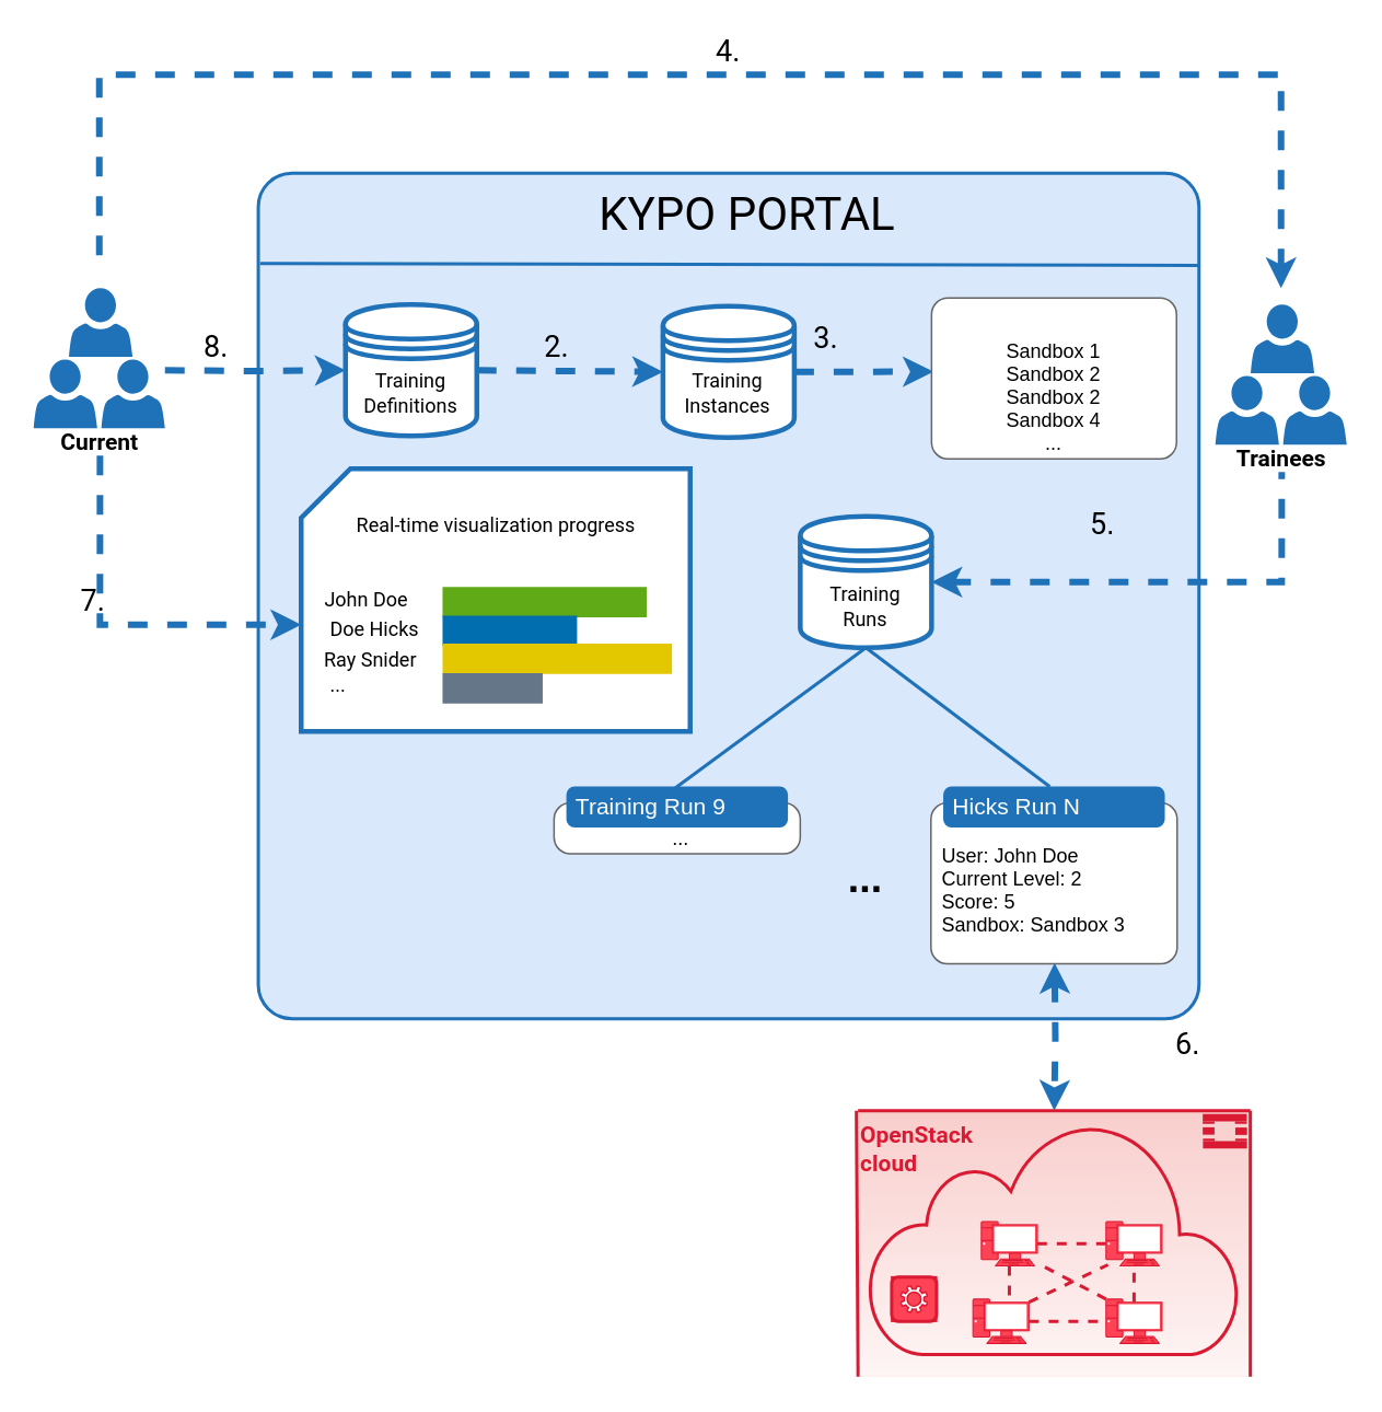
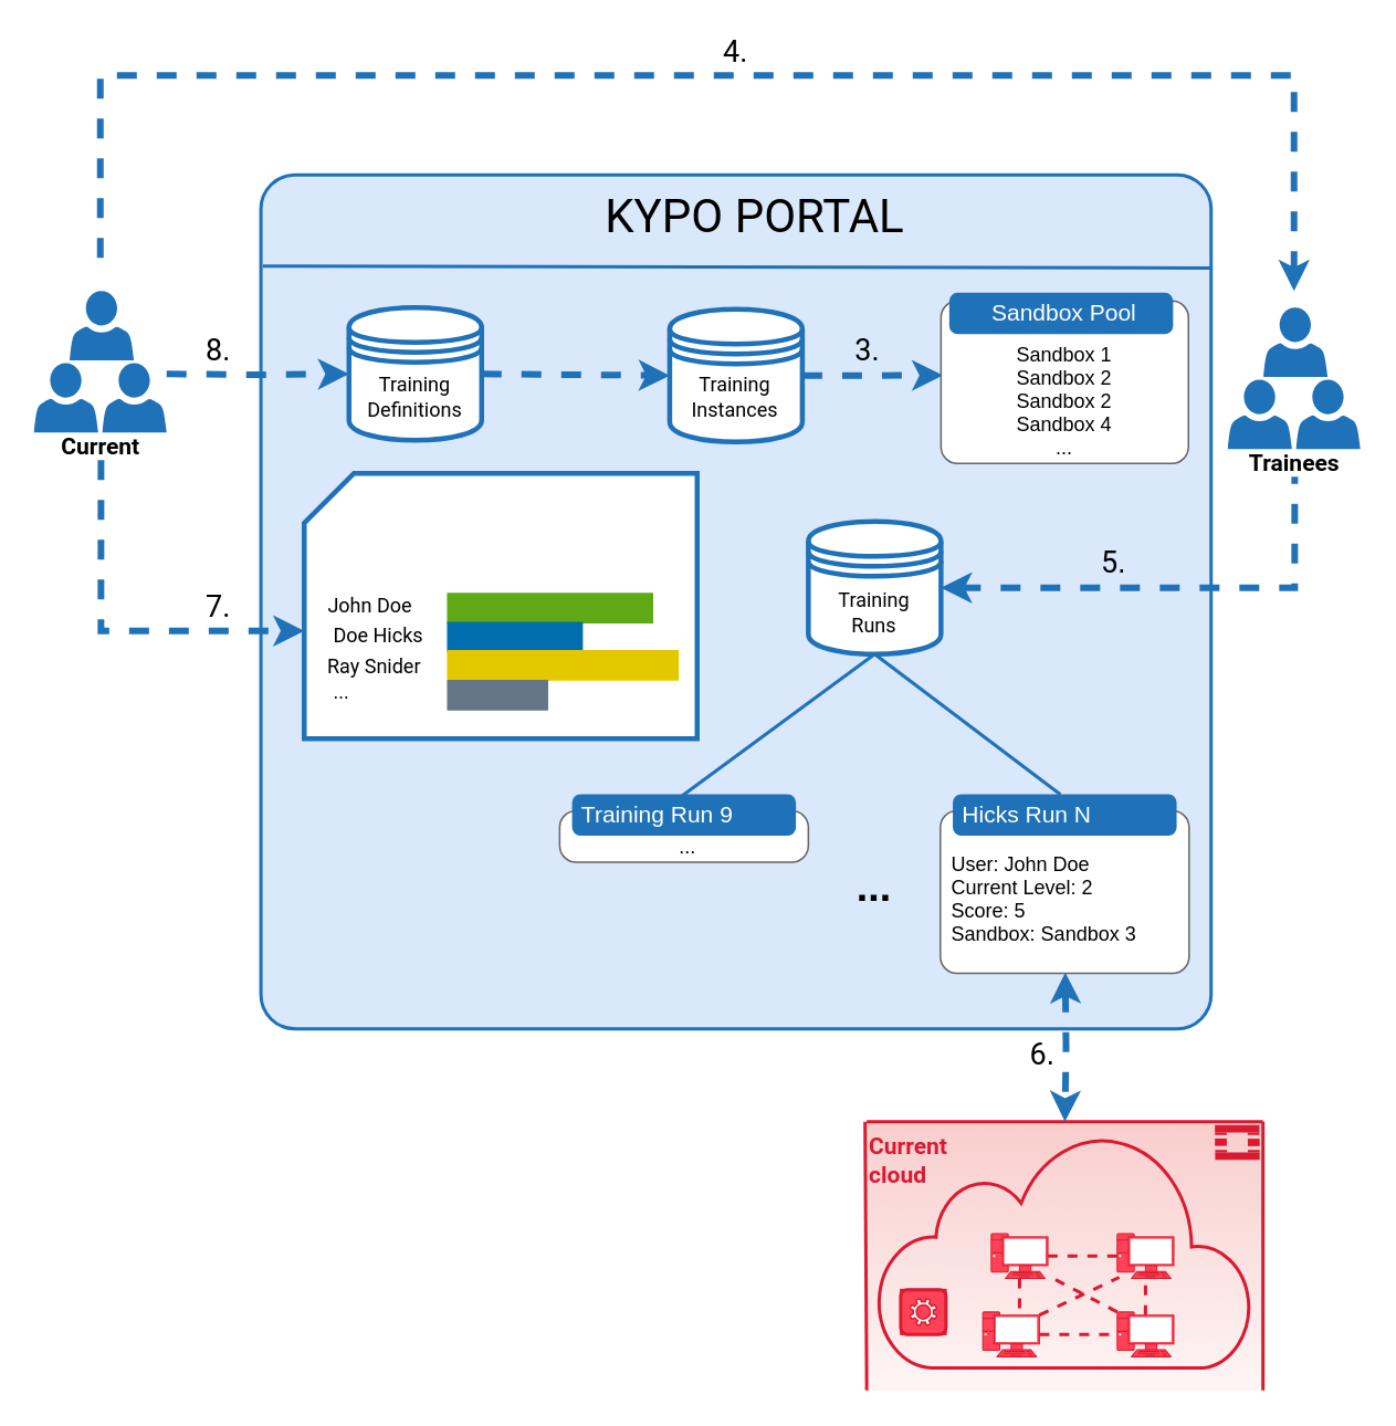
+ <mxCell id="43" value="Sandbox Pool" style="shape=rect;strokeColor=none;strokeWidth=1;dashed=0;rounded=1;arcSize=20;fontColor=#ffffff;fontSize=14;spacing=2;spacingTop=-2;align=center;autosize=1;spacingLeft=4;resizeWidth=0;resizeHeight=0;perimeter=none;labelBorderColor=none;labelBackgroundColor=none;fillColor=#2072B8;" parent="42" vertex="1"><mxGeometry x="5" y="5" width="135" height="25" as="geometry" /></mxCell>
- <mxCell id="33" value="&lt;font style=&quot;font-size: 18px&quot; face=&quot;Roboto&quot;&gt;3.&lt;/font&gt; " style="text;html=1;strokeColor=none;fillColor=none;align=center;verticalAlign=middle;whiteSpace=wrap;rounded=0;" parent="1" vertex="1"><mxGeometry x="491.12" y="195" width="23.75" height="20" as="geometry" /></mxCell>
+ <mxCell id="33" value="&lt;font style=&quot;font-size: 18px&quot; face=&quot;Roboto&quot;&gt;3.&lt;/font&gt; " style="text;html=1;strokeColor=none;fillColor=none;align=center;verticalAlign=middle;whiteSpace=wrap;rounded=0;" parent="1" vertex="1"><mxGeometry x="511.12" y="200" width="23.75" height="20" as="geometry" /></mxCell>
- <mxCell id="41" value="&lt;font style=&quot;font-size: 18px&quot; face=&quot;Roboto&quot;&gt;2.&lt;/font&gt; " style="text;html=1;strokeColor=none;fillColor=none;align=center;verticalAlign=middle;whiteSpace=wrap;rounded=0;" parent="1" vertex="1"><mxGeometry x="326.87" y="200" width="23.75" height="20" as="geometry" /></mxCell>
- <mxCell id="24" value="&lt;font style=&quot;font-size: 18px&quot;&gt;&lt;font data-font-src=&quot;https://fonts.googleapis.com/css?family=Roboto&quot; face=&quot;Roboto&quot;&gt;5&lt;/font&gt;.&lt;/font&gt;" style="text;html=1;strokeColor=none;fillColor=none;align=center;verticalAlign=middle;whiteSpace=wrap;rounded=0;" parent="1" vertex="1"><mxGeometry x="660" y="309" width="23" height="20" as="geometry" /></mxCell>
+ <mxCell id="24" value="&lt;font style=&quot;font-size: 18px&quot;&gt;&lt;font data-font-src=&quot;https://fonts.googleapis.com/css?family=Roboto&quot; face=&quot;Roboto&quot;&gt;5&lt;/font&gt;.&lt;/font&gt;" style="text;html=1;strokeColor=none;fillColor=none;align=center;verticalAlign=middle;whiteSpace=wrap;rounded=0;" parent="1" vertex="1"><mxGeometry x="660" y="329" width="23" height="20" as="geometry" /></mxCell>
- <mxCell id="8" value="Real-time visualization progress" style="text;html=1;strokeColor=none;fillColor=none;align=center;verticalAlign=middle;whiteSpace=wrap;rounded=0;fontFamily=Roboto;fontSource=https%3A%2F%2Ffonts.googleapis.com%2Fcss%3Ffamily%3DRoboto;fontSize=12;fontColor=#000000;" parent="6" vertex="1"><mxGeometry x="16.193" y="10" width="206.087" height="50" as="geometry" /></mxCell>
- <mxCell id="75" value="&lt;font style=&quot;font-size: 18px&quot;&gt;7.&lt;/font&gt;" style="text;html=1;strokeColor=none;fillColor=none;align=center;verticalAlign=middle;whiteSpace=wrap;rounded=0;fontFamily=Roboto;fontSource=https%3A%2F%2Ffonts.googleapis.com%2Fcss%3Ffamily%3DRoboto;" parent="1" vertex="1"><mxGeometry x="45" y="355" width="23" height="20" as="geometry" /></mxCell>
+ <mxCell id="75" value="&lt;font style=&quot;font-size: 18px&quot;&gt;7.&lt;/font&gt;" style="text;html=1;strokeColor=none;fillColor=none;align=center;verticalAlign=middle;whiteSpace=wrap;rounded=0;fontFamily=Roboto;fontSource=https%3A%2F%2Ffonts.googleapis.com%2Fcss%3Ffamily%3DRoboto;" parent="1" vertex="1"><mxGeometry x="120" y="355" width="23" height="20" as="geometry" /></mxCell>
- <mxCell id="25" value="&lt;font style=&quot;font-size: 18px&quot;&gt;&lt;font data-font-src=&quot;https://fonts.googleapis.com/css?family=Roboto&quot; face=&quot;Roboto&quot;&gt;6&lt;/font&gt;.&lt;/font&gt;" style="text;html=1;strokeColor=none;fillColor=none;align=center;verticalAlign=middle;whiteSpace=wrap;rounded=0;" parent="1" vertex="1"><mxGeometry x="712" y="626" width="23" height="20" as="geometry" /></mxCell>
+ <mxCell id="25" value="&lt;font style=&quot;font-size: 18px&quot;&gt;&lt;font data-font-src=&quot;https://fonts.googleapis.com/css?family=Roboto&quot; face=&quot;Roboto&quot;&gt;6&lt;/font&gt;.&lt;/font&gt;" style="text;html=1;strokeColor=none;fillColor=none;align=center;verticalAlign=middle;whiteSpace=wrap;rounded=0;" parent="1" vertex="1"><mxGeometry x="617" y="626" width="23" height="20" as="geometry" /></mxCell>
- <mxCell id="47" value="OpenStack&lt;br&gt; cloud" style="rounded=0;whiteSpace=wrap;html=1;opacity=80;fillColor=#f8cecc;align=left;verticalAlign=top;fontSize=14;fontFamily=Roboto;fontSource=https%3A%2F%2Ffonts.googleapis.com%2Fcss%3Ffamily%3DRoboto;gradientDirection=south;strokeColor=none;fontColor=#DA1A32;fontStyle=1;gradientColor=#ffffff;" parent="46" vertex="1"><mxGeometry width="239" height="162.0" as="geometry" /></mxCell>
+ <mxCell id="47" value="Current&lt;br&gt; cloud" style="rounded=0;whiteSpace=wrap;html=1;opacity=80;fillColor=#f8cecc;align=left;verticalAlign=top;fontSize=14;fontFamily=Roboto;fontSource=https%3A%2F%2Ffonts.googleapis.com%2Fcss%3Ffamily%3DRoboto;gradientDirection=south;strokeColor=none;fontColor=#DA1A32;fontStyle=1;gradientColor=#ffffff;" parent="46" vertex="1"><mxGeometry width="239" height="162.0" as="geometry" /></mxCell>
